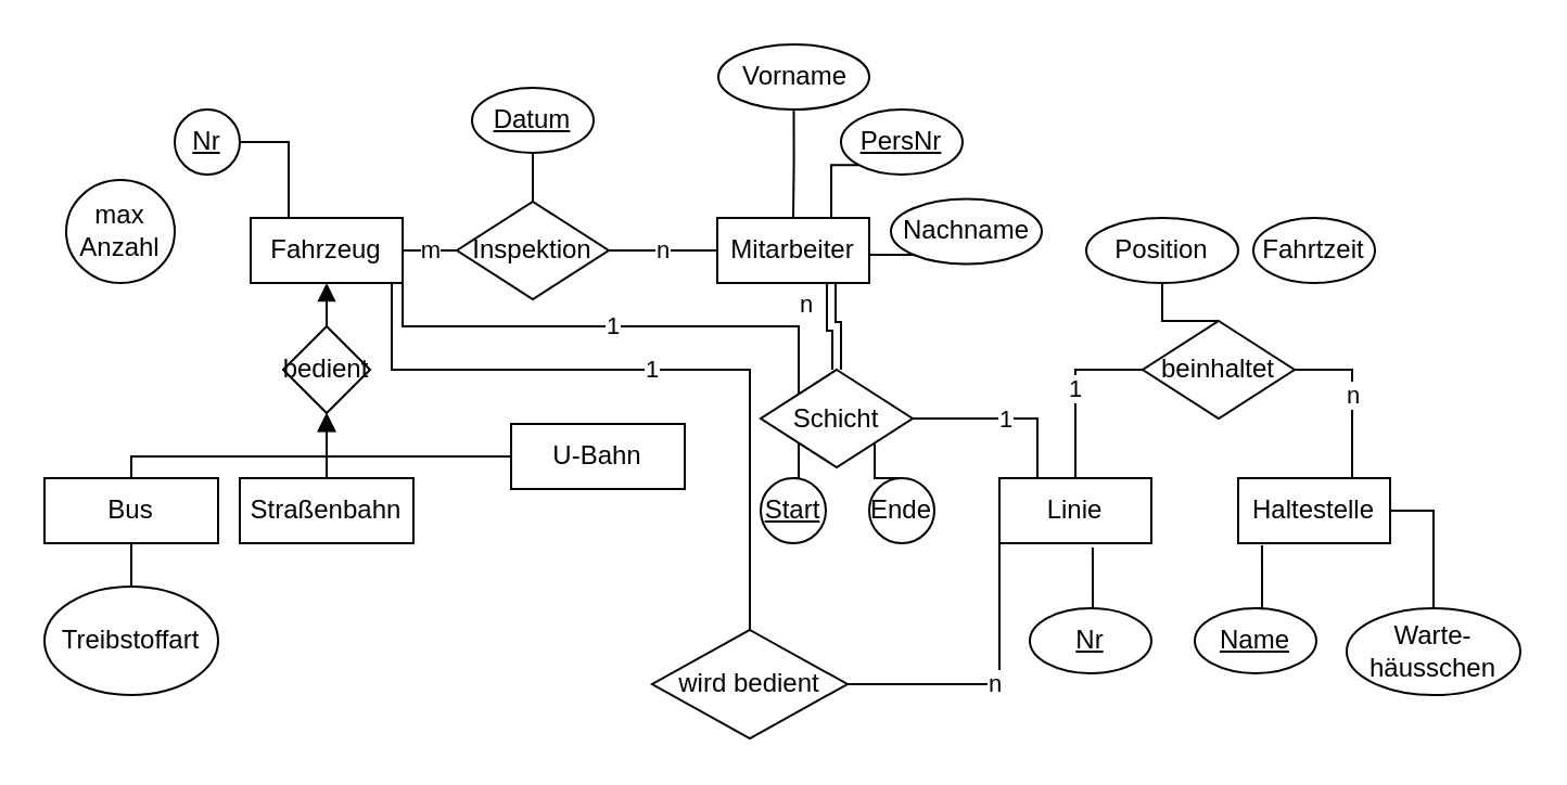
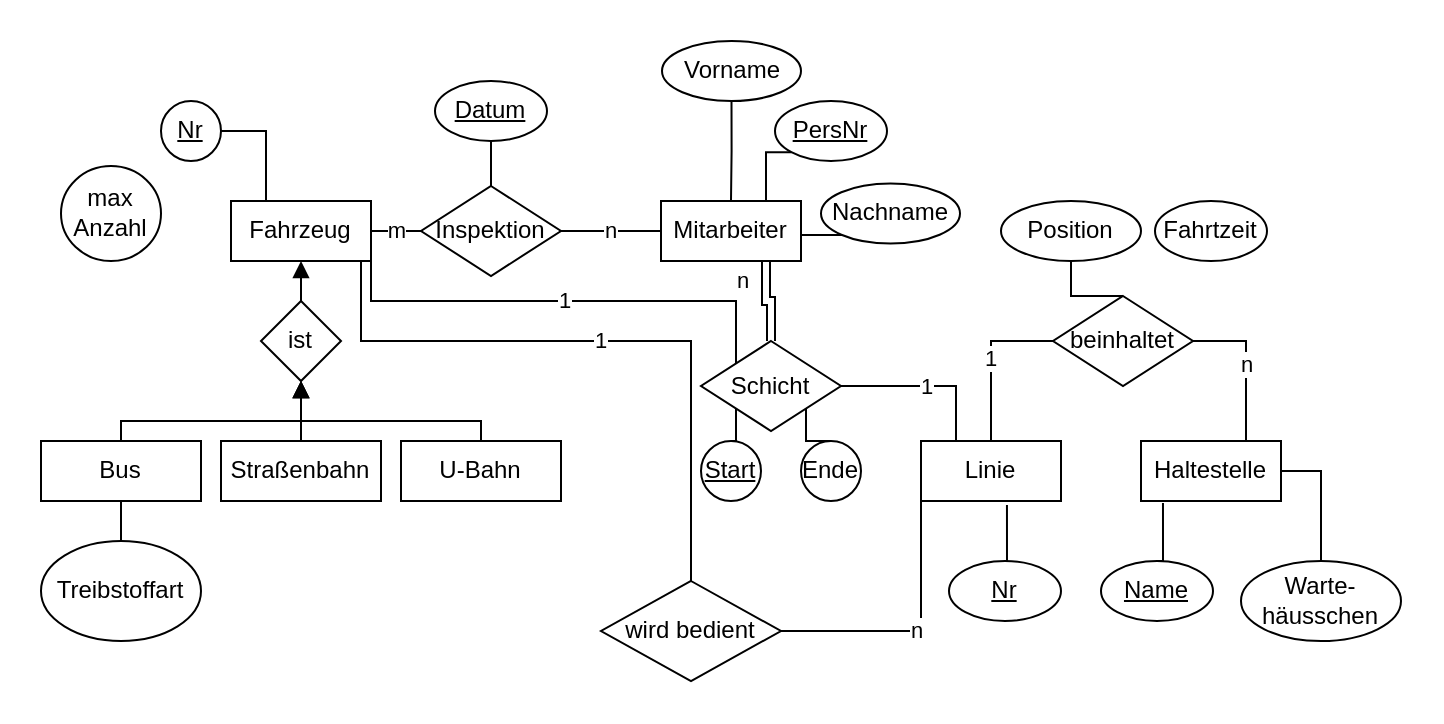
- <mxCell id="22" value="bedient" style="rhombus;whiteSpace=wrap;html=1;" parent="1" vertex="1"><mxGeometry x="130" y="150" width="40" height="40" as="geometry" /></mxCell>
+ <mxCell id="22" value="ist" style="rhombus;whiteSpace=wrap;html=1;" parent="1" vertex="1"><mxGeometry x="130" y="150" width="40" height="40" as="geometry" /></mxCell>
- <mxCell id="13" value="U-Bahn" style="rounded=0;whiteSpace=wrap;html=1;" parent="1" vertex="1"><mxGeometry x="235" y="195" width="80" height="30" as="geometry" /></mxCell>
+ <mxCell id="13" value="U-Bahn" style="rounded=0;whiteSpace=wrap;html=1;" parent="1" vertex="1"><mxGeometry x="200" y="220" width="80" height="30" as="geometry" /></mxCell>
